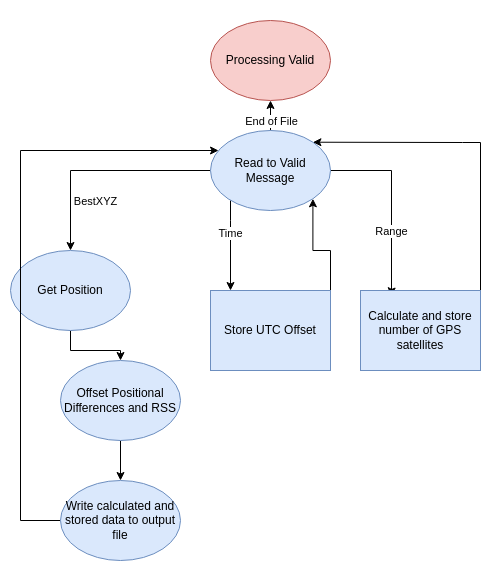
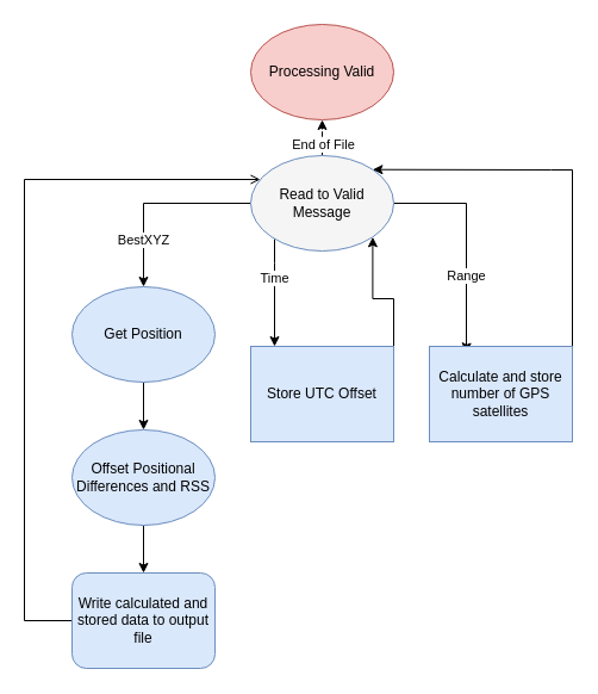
- <mxCell id="8" value="" style="edgeStyle=orthogonalEdgeStyle;rounded=0;orthogonalLoop=1;jettySize=auto;html=1;" edge="1" parent="1" source="10" target="21"><mxGeometry relative="1" as="geometry" /></mxCell>
+ <mxCell id="8" value="" style="edgeStyle=orthogonalEdgeStyle;rounded=0;orthogonalLoop=1;jettySize=auto;html=1;dashed=1;" edge="1" parent="1" source="10" target="21"><mxGeometry relative="1" as="geometry" /></mxCell>
- <mxCell id="19" style="edgeStyle=orthogonalEdgeStyle;rounded=0;orthogonalLoop=1;jettySize=auto;html=1;exitX=0;exitY=0.5;exitDx=0;exitDy=0;" edge="1" parent="1" source="20" target="10"><mxGeometry relative="1" as="geometry"><mxPoint x="200" y="150" as="targetPoint" /><Array as="points"><mxPoint x="20" y="520" /><mxPoint x="20" y="150" /></Array></mxGeometry></mxCell>
+ <mxCell id="19" style="edgeStyle=orthogonalEdgeStyle;rounded=0;orthogonalLoop=1;jettySize=auto;html=1;exitX=0;exitY=0.5;exitDx=0;exitDy=0;endArrow=open;" edge="1" parent="1" source="20" target="10"><mxGeometry relative="1" as="geometry"><mxPoint x="200" y="150" as="targetPoint" /><Array as="points"><mxPoint x="20" y="520" /><mxPoint x="20" y="150" /></Array></mxGeometry></mxCell>
- <mxCell id="10" value="Read to Valid Message" style="ellipse;whiteSpace=wrap;html=1;fillColor=#dae8fc;strokeColor=#6c8ebf;" vertex="1" parent="1"><mxGeometry x="210" y="130" width="120" height="80" as="geometry" /></mxCell>
+ <mxCell id="10" value="Read to Valid Message" style="ellipse;whiteSpace=wrap;html=1;fillColor=#f5f5f5;strokeColor=#6c8ebf;" vertex="1" parent="1"><mxGeometry x="210" y="130" width="120" height="80" as="geometry" /></mxCell>
- <mxCell id="16" value="Get Position" style="ellipse;whiteSpace=wrap;html=1;fillColor=#dae8fc;strokeColor=#6c8ebf;" vertex="1" parent="1"><mxGeometry x="10" y="250" width="120" height="80" as="geometry" /></mxCell>
+ <mxCell id="16" value="Get Position" style="ellipse;whiteSpace=wrap;html=1;fillColor=#dae8fc;strokeColor=#6c8ebf;" vertex="1" parent="1"><mxGeometry x="60" y="240" width="120" height="80" as="geometry" /></mxCell>
- <mxCell id="20" value="Write calculated and stored data to output file" style="ellipse;whiteSpace=wrap;html=1;fillColor=#dae8fc;strokeColor=#6c8ebf;" vertex="1" parent="1"><mxGeometry x="60" y="480" width="120" height="80" as="geometry" /></mxCell>
+ <mxCell id="20" value="Write calculated and stored data to output file" style="whiteSpace=wrap;html=1;fillColor=#dae8fc;strokeColor=#6c8ebf;rounded=1;" vertex="1" parent="1"><mxGeometry x="60" y="480" width="120" height="80" as="geometry" /></mxCell>
